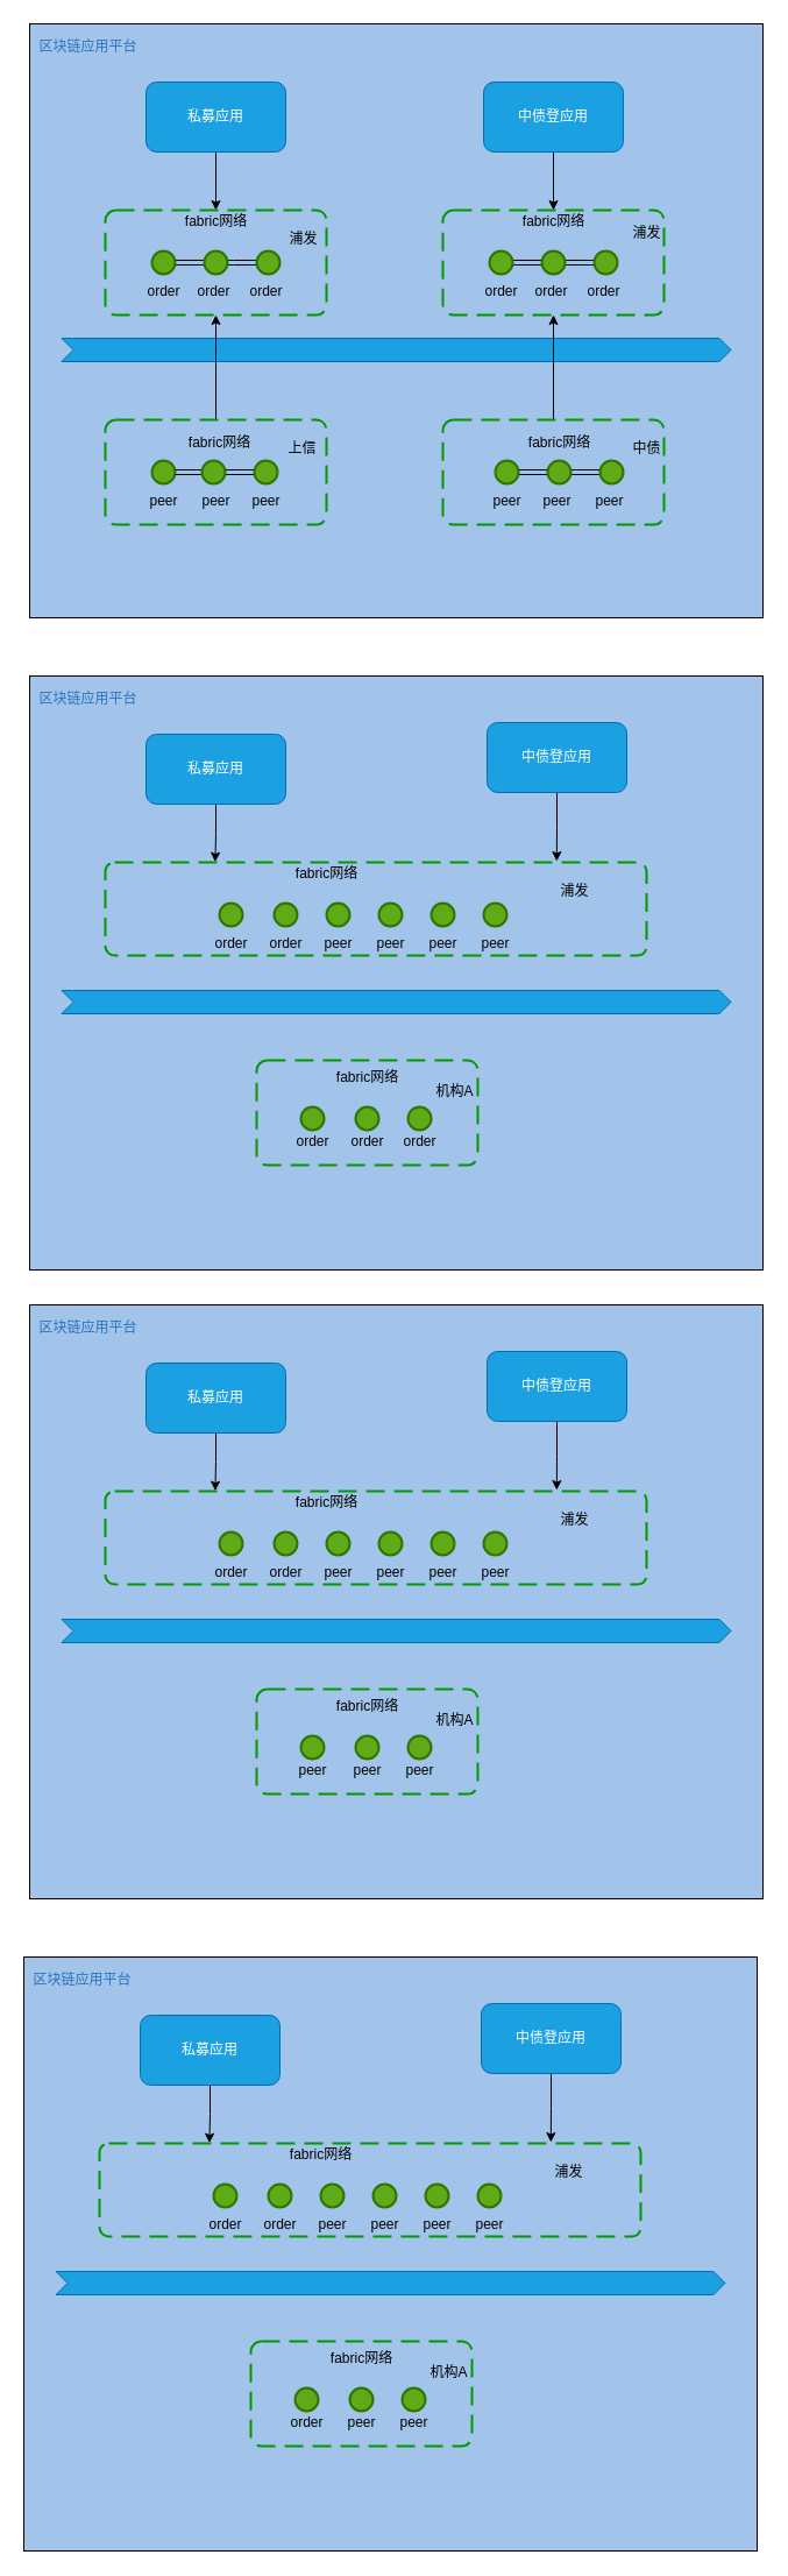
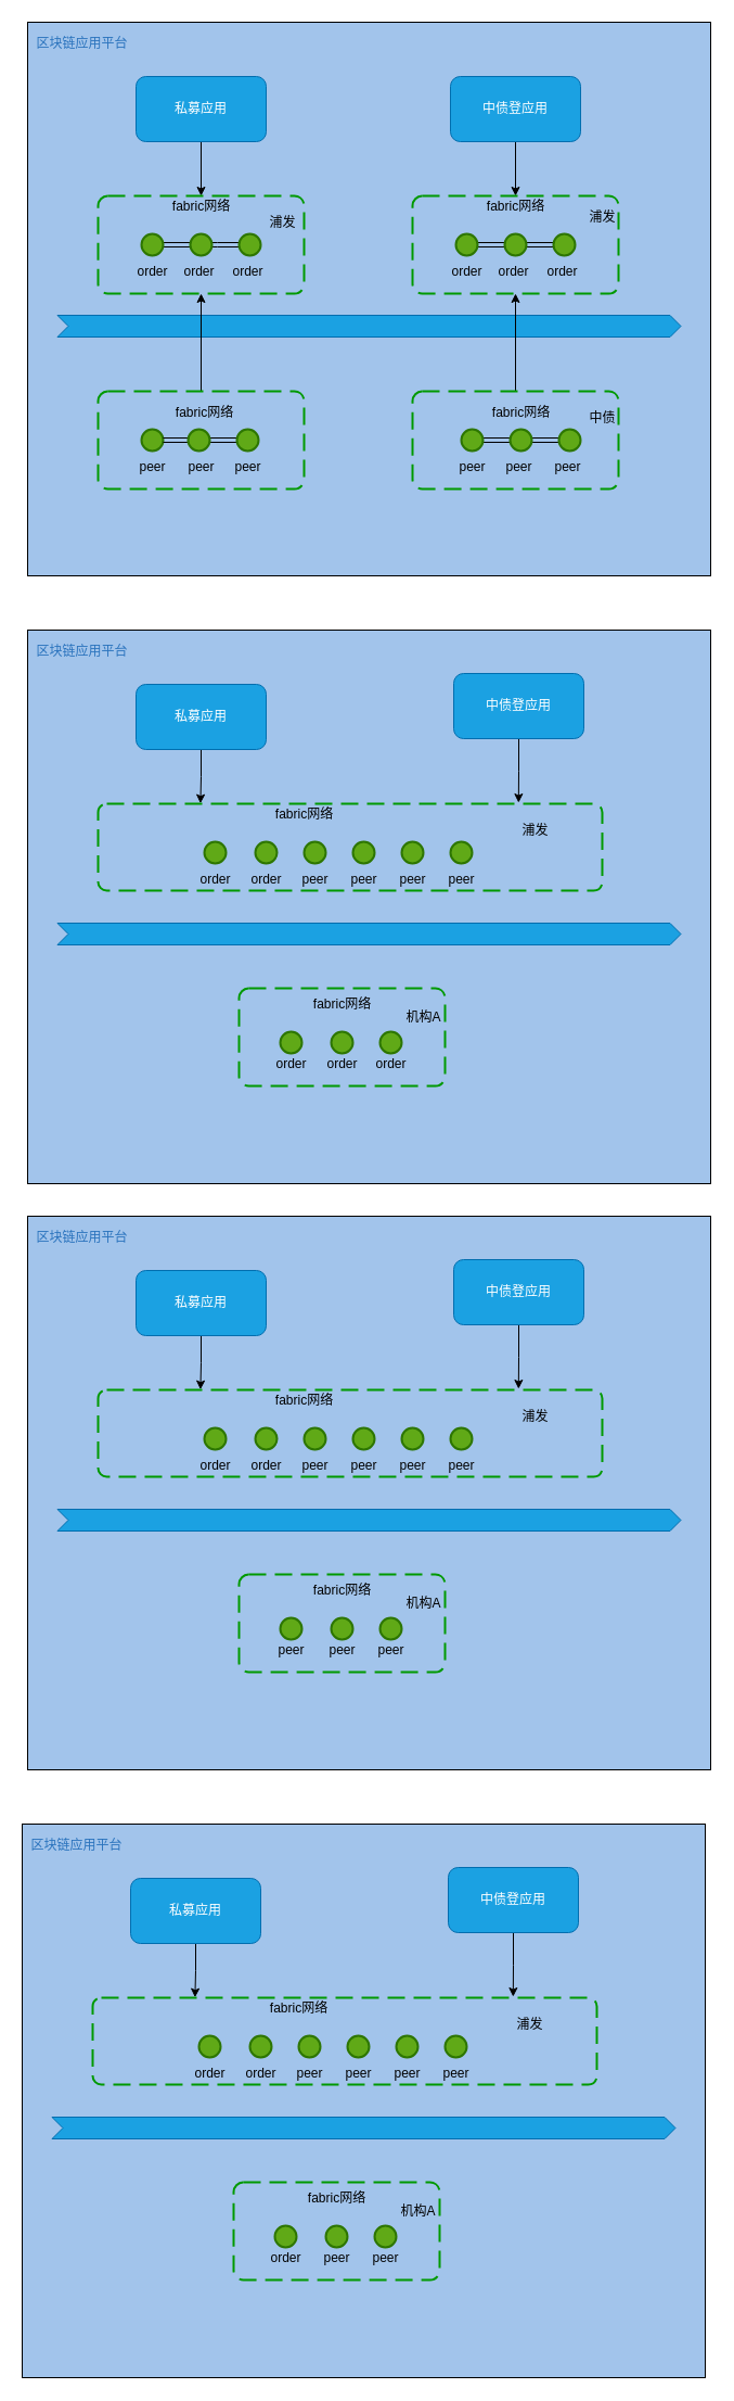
- <mxCell id="54" value="上信" style="text;html=1;resizable=0;autosize=1;align=center;verticalAlign=middle;points=[];fillColor=none;strokeColor=none;rounded=0;" parent="1" vertex="1"><mxGeometry x="239" y="375" width="40" height="20" as="geometry" /></mxCell>
